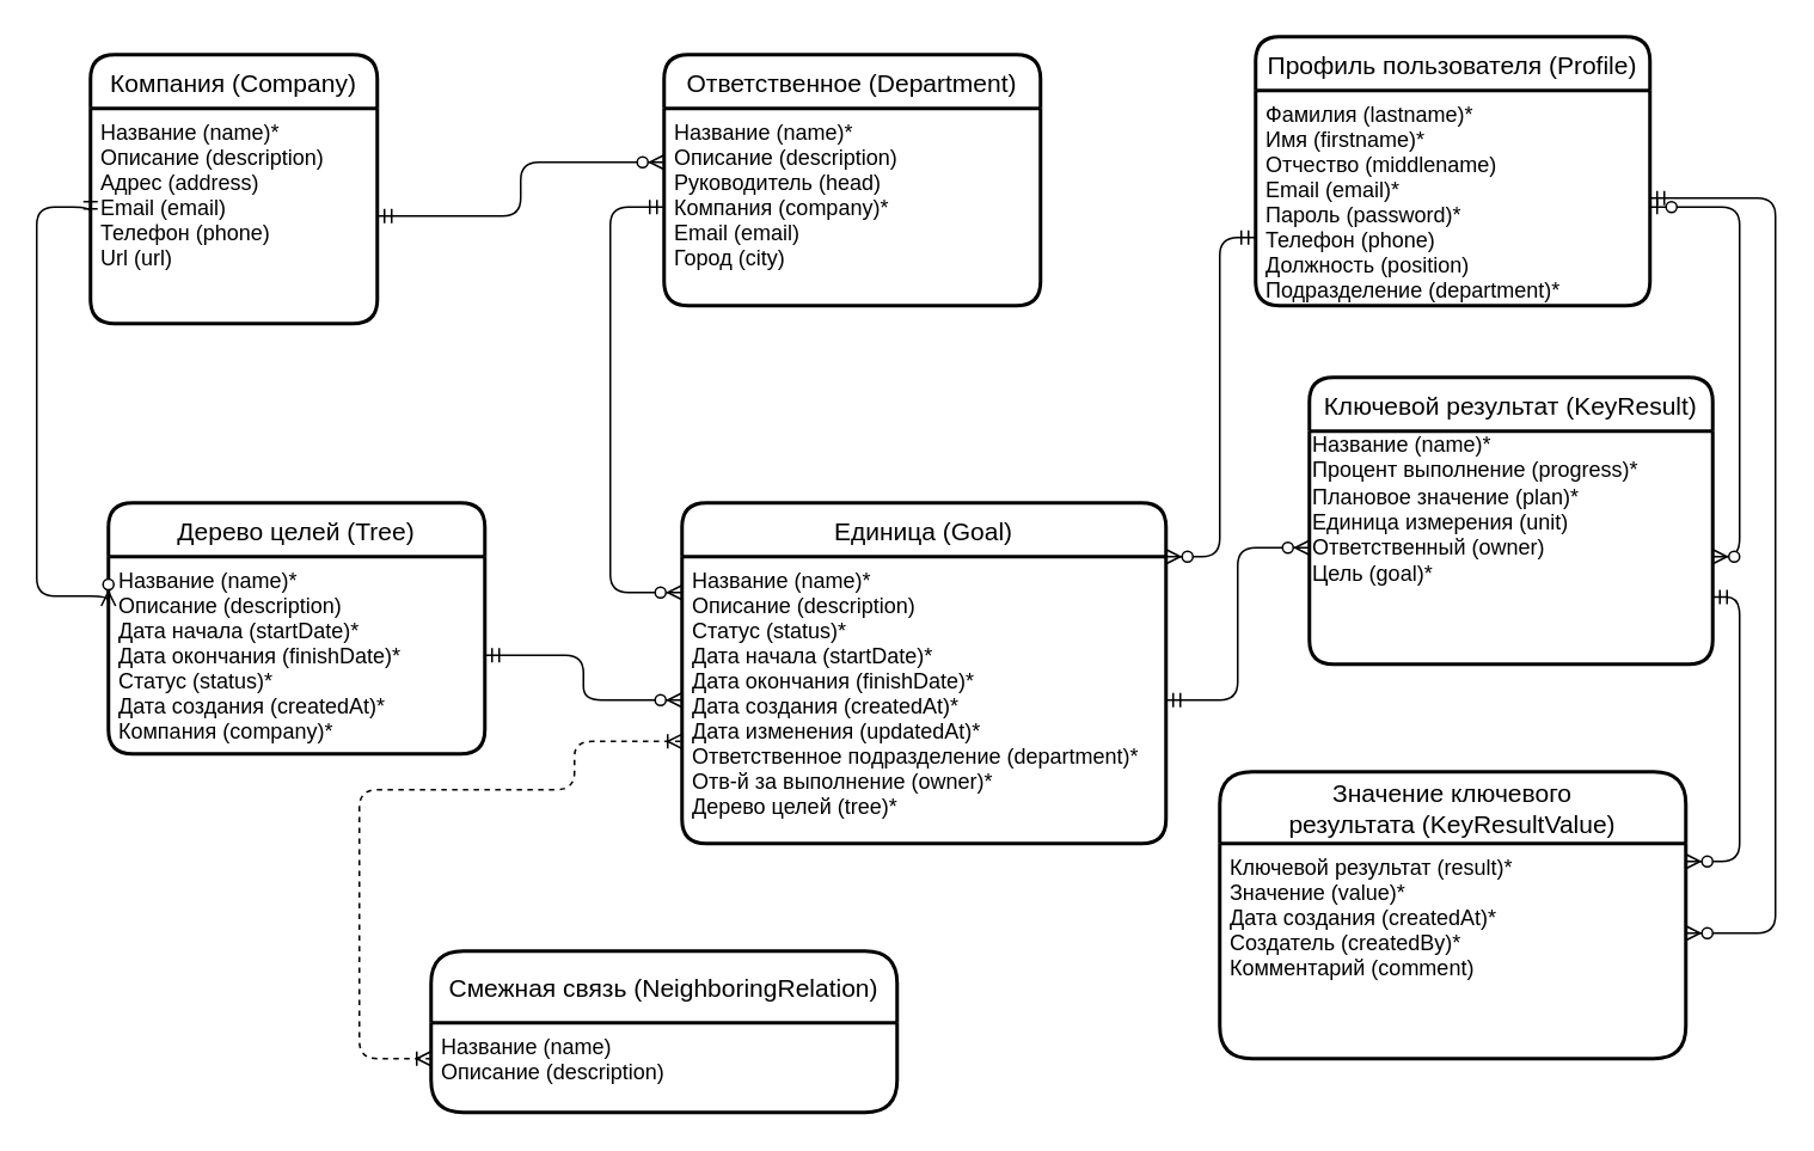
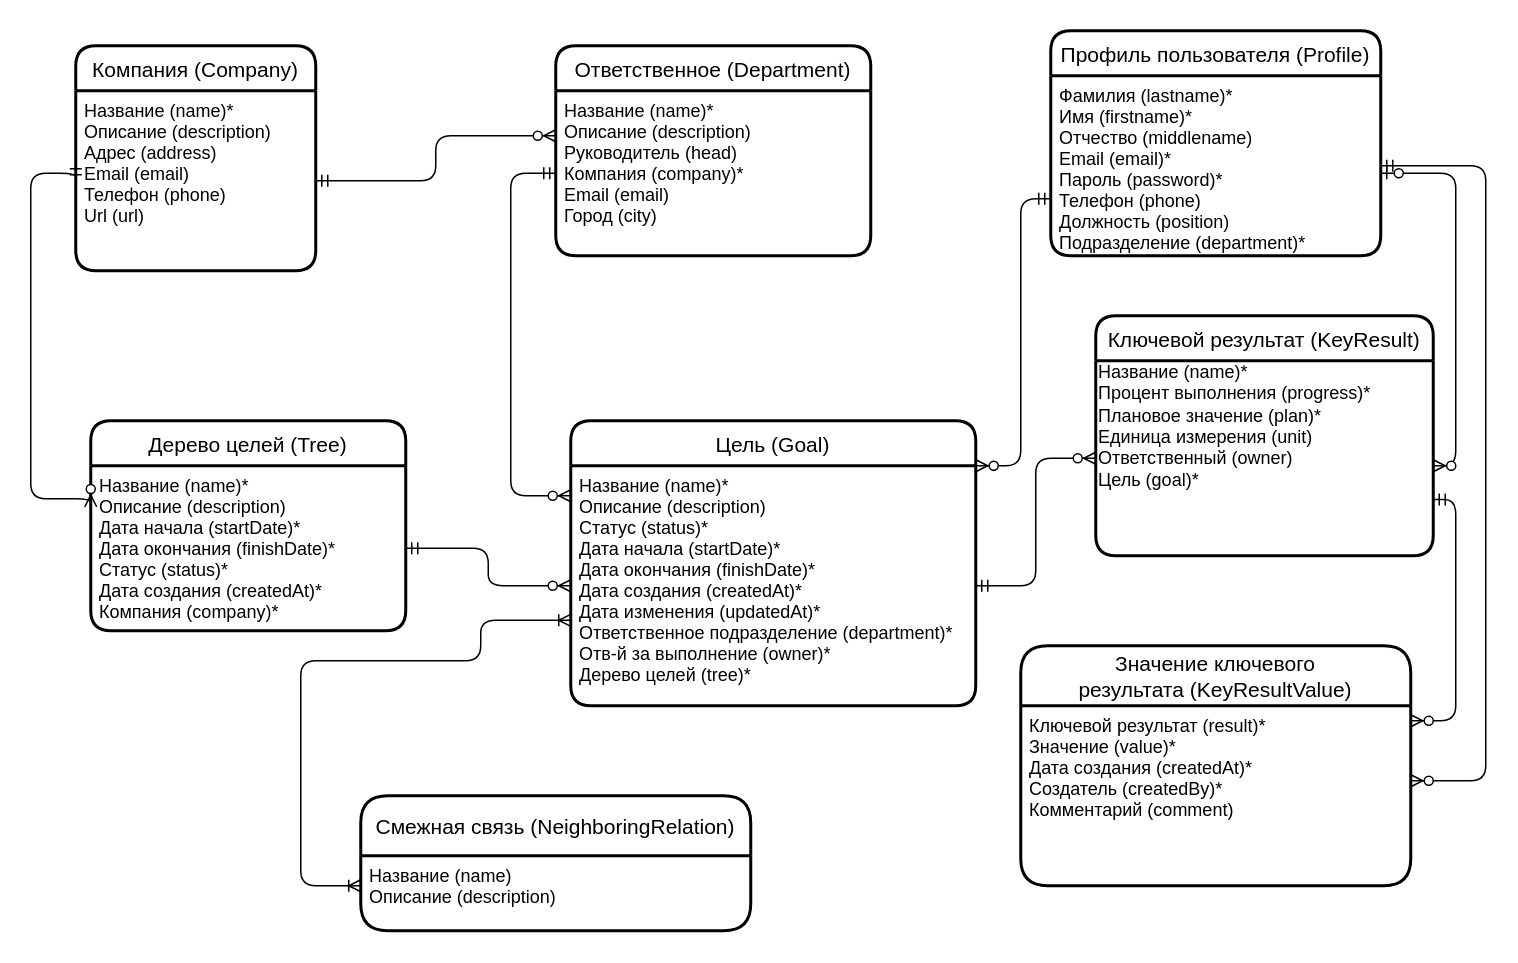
- <mxCell id="6" value="Единица (Goal)" style="swimlane;childLayout=stackLayout;horizontal=1;startSize=30;horizontalStack=0;rounded=1;fontSize=14;fontStyle=0;strokeWidth=2;resizeParent=0;resizeLast=1;shadow=0;dashed=0;align=center;" parent="1" vertex="1"><mxGeometry x="380" y="280" width="270" height="190" as="geometry" /></mxCell>
+ <mxCell id="6" value="Цель (Goal)" style="swimlane;childLayout=stackLayout;horizontal=1;startSize=30;horizontalStack=0;rounded=1;fontSize=14;fontStyle=0;strokeWidth=2;resizeParent=0;resizeLast=1;shadow=0;dashed=0;align=center;" parent="1" vertex="1"><mxGeometry x="380" y="280" width="270" height="190" as="geometry" /></mxCell>
- <mxCell id="9" value="Название (name)*&lt;br&gt;Процент выполнение (progress)*&lt;br&gt;Плановое значение (plan)*&lt;br&gt;Единица измерения (unit)&lt;br&gt;Ответственный (owner)&lt;br&gt;Цель (goal)*&lt;br&gt;&lt;br&gt;&lt;br&gt;&lt;br&gt;" style="text;html=1;align=left;verticalAlign=middle;resizable=0;points=[];autosize=1;" parent="8" vertex="1"><mxGeometry y="30" width="225" height="130" as="geometry" /></mxCell>
+ <mxCell id="9" value="Название (name)*&lt;br&gt;Процент выполнения (progress)*&lt;br&gt;Плановое значение (plan)*&lt;br&gt;Единица измерения (unit)&lt;br&gt;Ответственный (owner)&lt;br&gt;Цель (goal)*&lt;br&gt;&lt;br&gt;&lt;br&gt;&lt;br&gt;" style="text;html=1;align=left;verticalAlign=middle;resizable=0;points=[];autosize=1;" parent="8" vertex="1"><mxGeometry y="30" width="225" height="130" as="geometry" /></mxCell>
- <mxCell id="18" value="" style="edgeStyle=orthogonalEdgeStyle;fontSize=12;html=1;endArrow=ERoneToMany;startArrow=ERoneToMany;entryX=0;entryY=0.644;entryDx=0;entryDy=0;entryPerimeter=0;dashed=1;" parent="1" source="27" target="7" edge="1"><mxGeometry width="100" height="100" relative="1" as="geometry"><mxPoint x="230" y="555" as="sourcePoint" /><mxPoint x="540" y="310" as="targetPoint" /><Array as="points"><mxPoint x="200" y="590" /><mxPoint x="200" y="440" /><mxPoint x="320" y="440" /><mxPoint x="320" y="413" /></Array></mxGeometry></mxCell>
+ <mxCell id="18" value="" style="edgeStyle=orthogonalEdgeStyle;fontSize=12;html=1;endArrow=ERoneToMany;startArrow=ERoneToMany;entryX=0;entryY=0.644;entryDx=0;entryDy=0;entryPerimeter=0;" parent="1" source="27" target="7" edge="1"><mxGeometry width="100" height="100" relative="1" as="geometry"><mxPoint x="230" y="555" as="sourcePoint" /><mxPoint x="540" y="310" as="targetPoint" /><Array as="points"><mxPoint x="200" y="590" /><mxPoint x="200" y="440" /><mxPoint x="320" y="440" /><mxPoint x="320" y="413" /></Array></mxGeometry></mxCell>
